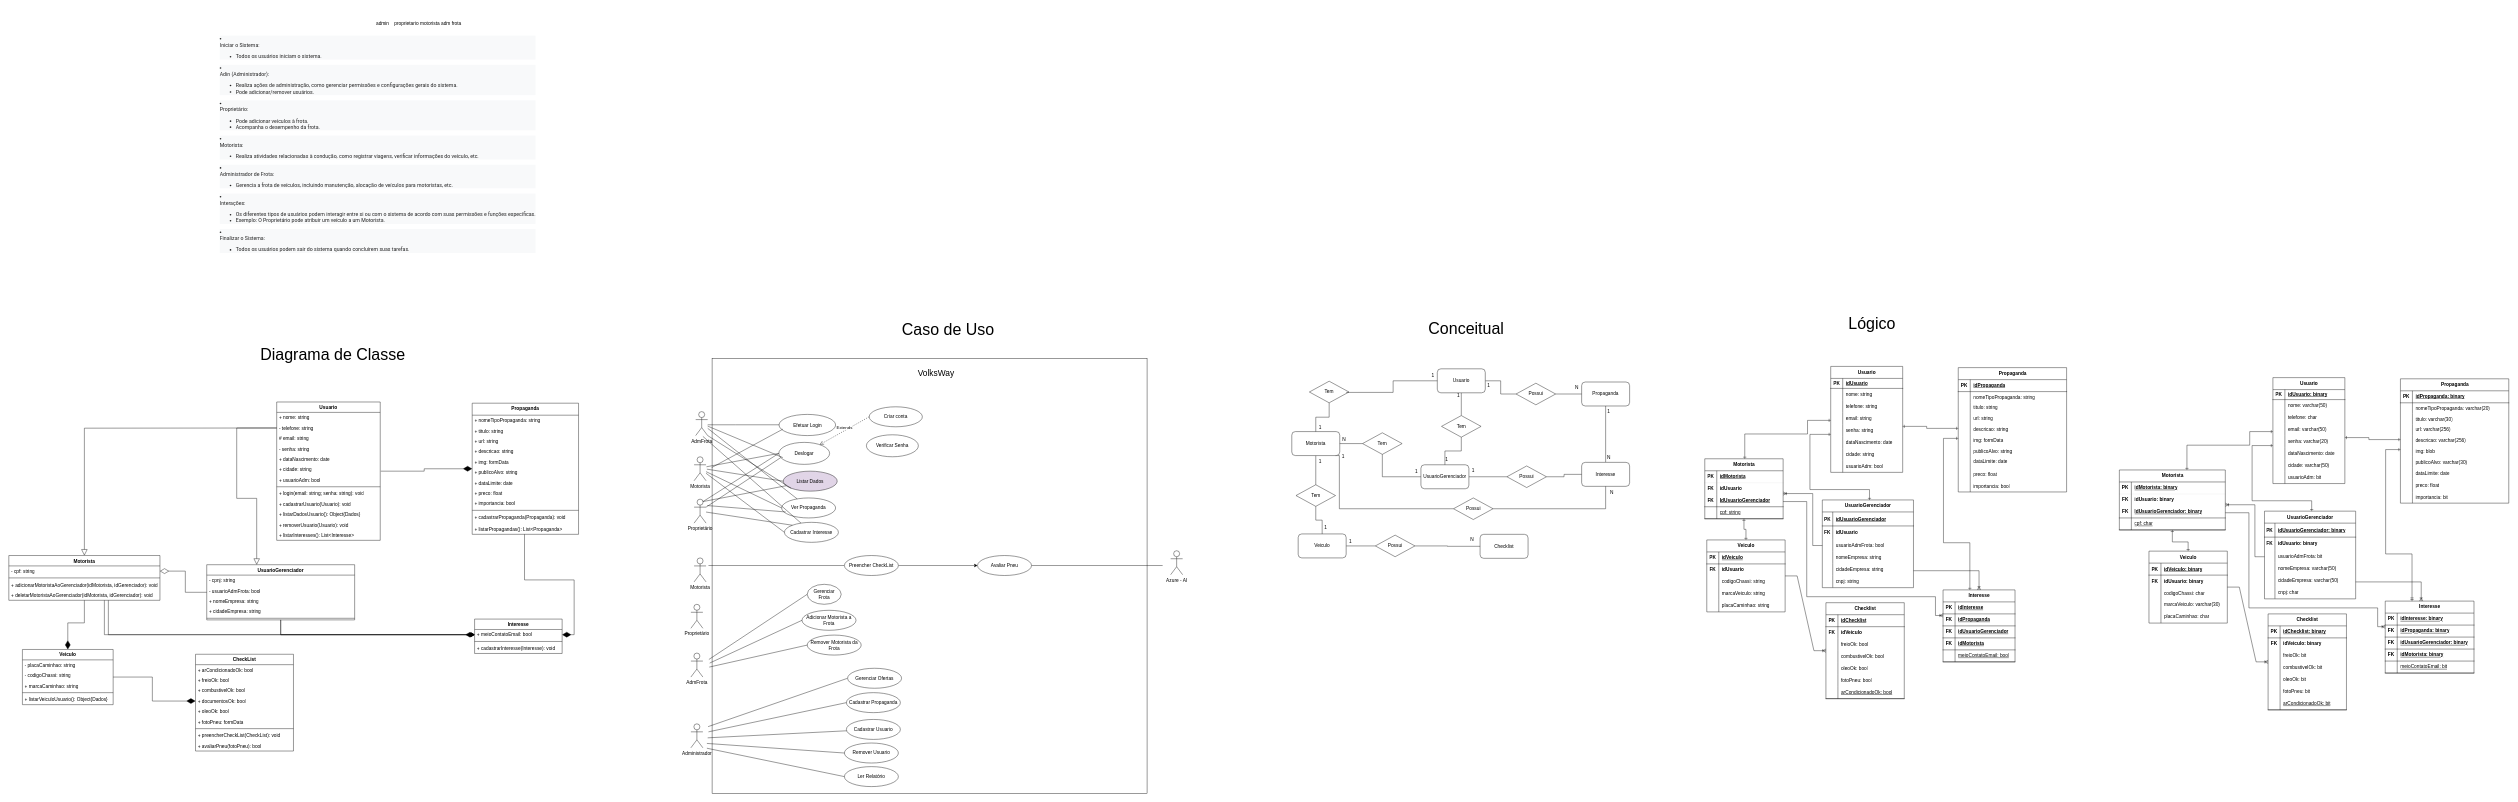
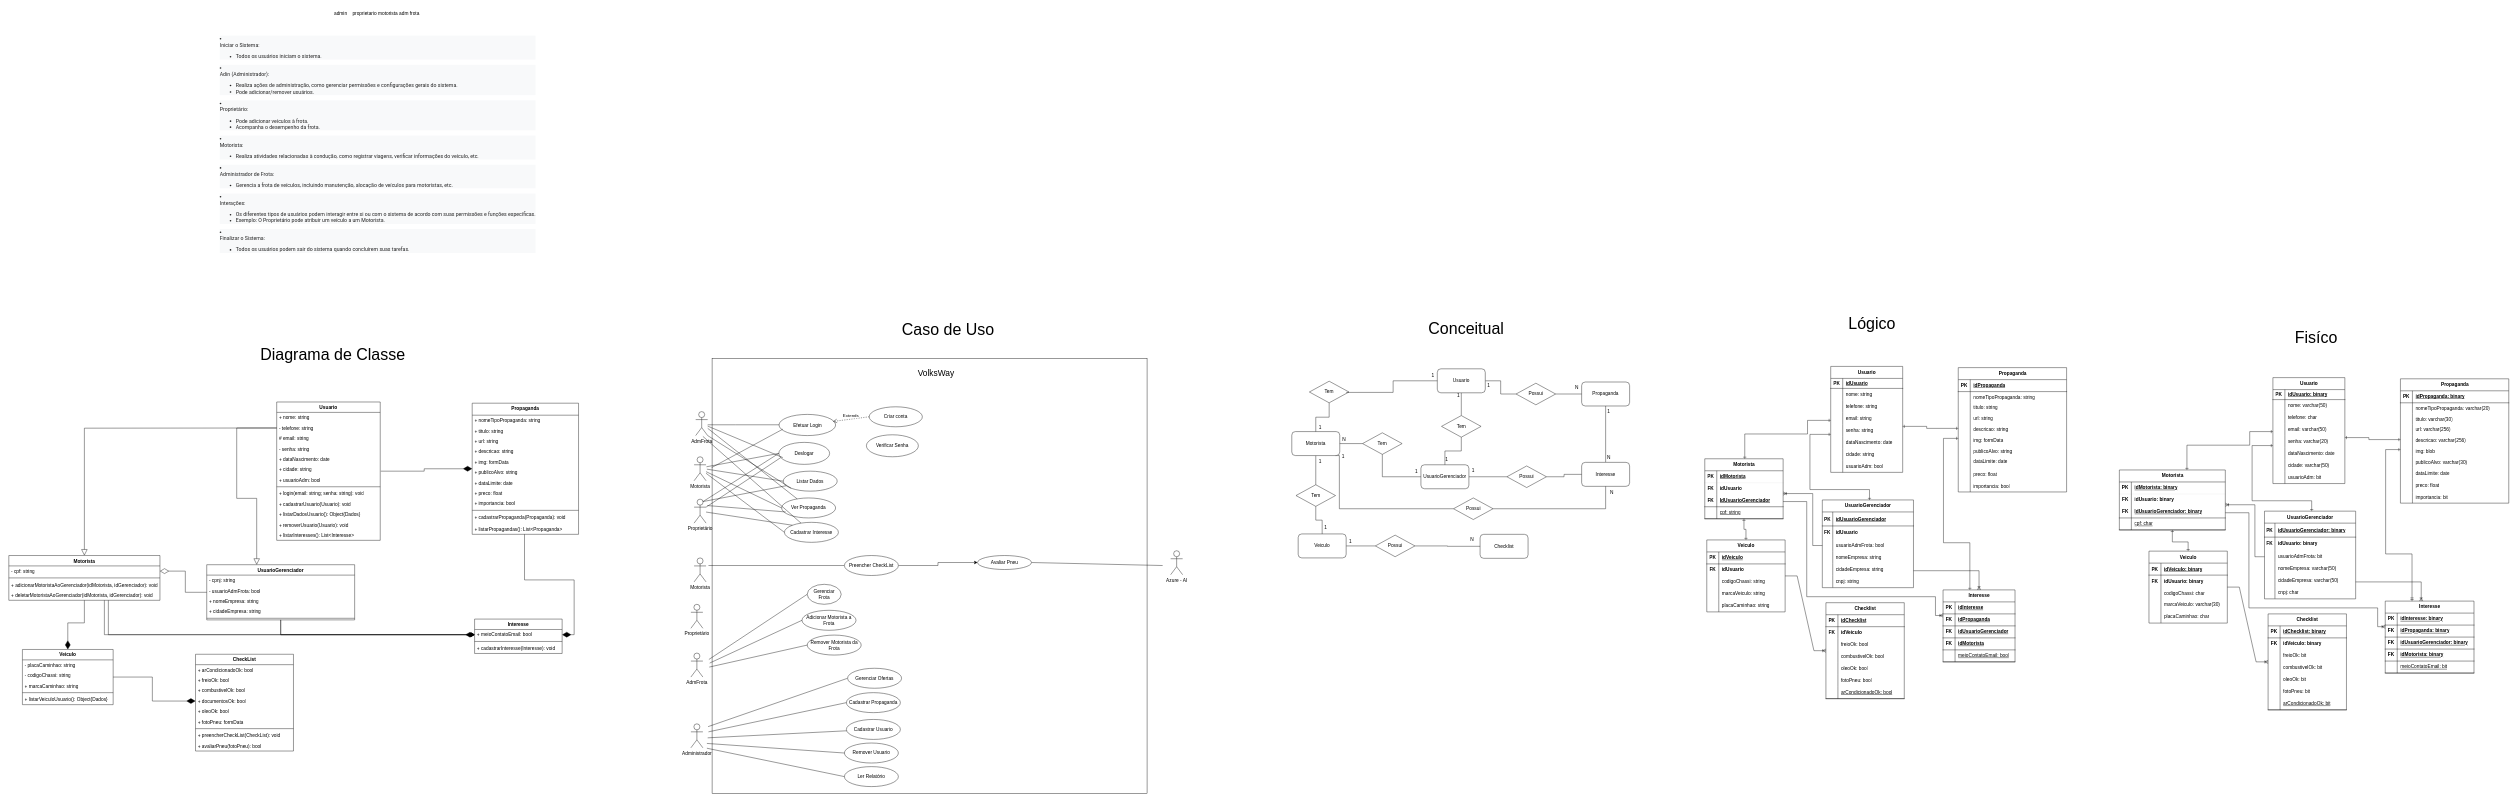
- <mxCell id="3" value="admin&amp;nbsp; &amp;nbsp; proprietario motorista adm frota" style="text;html=1;align=center;verticalAlign=middle;resizable=0;points=[];autosize=1;strokeColor=none;fillColor=none;" parent="1" vertex="1"><mxGeometry x="929" y="45" width="231" height="26" as="geometry" /></mxCell>
+ <mxCell id="3" value="admin&amp;nbsp; &amp;nbsp; proprietario motorista adm frota" style="text;html=1;align=center;verticalAlign=middle;resizable=0;points=[];autosize=1;strokeColor=none;fillColor=none;" parent="1" vertex="1"><mxGeometry x="824" y="20" width="231" height="26" as="geometry" /></mxCell>
+ <mxCell id="178" value="&lt;span style=&quot;font-size: 40px;&quot;&gt;Fisíco&lt;/span&gt;" style="text;html=1;strokeColor=none;fillColor=none;align=center;verticalAlign=middle;whiteSpace=wrap;rounded=0;" parent="1" vertex="1"><mxGeometry x="5657" y="827" width="269" height="30" as="geometry" /></mxCell>
- <mxCell id="90" value="Extends" style="html=1;verticalAlign=bottom;endArrow=open;dashed=1;endSize=8;rounded=0;exitX=0;exitY=0.5;exitDx=0;exitDy=0;" parent="1" source="78" target="102" edge="1"><mxGeometry relative="1" as="geometry"><mxPoint x="2164" y="1203.05" as="sourcePoint" /><mxPoint x="2084" y="1203.05" as="targetPoint" /></mxGeometry></mxCell>
+ <mxCell id="90" value="Extends" style="html=1;verticalAlign=bottom;endArrow=open;dashed=1;endSize=8;rounded=0;exitX=0;exitY=0.5;exitDx=0;exitDy=0;entryX=0.953;entryY=0.333;entryDx=0;entryDy=0;entryPerimeter=0;" parent="1" source="78" target="76" edge="1"><mxGeometry relative="1" as="geometry"><mxPoint x="2164" y="1203.05" as="sourcePoint" /><mxPoint x="2084" y="1203.05" as="targetPoint" /></mxGeometry></mxCell>
- <mxCell id="83" value="Listar Dados" style="ellipse;whiteSpace=wrap;html=1;fillColor=#e1d5e7;" parent="1" vertex="1"><mxGeometry x="1957" y="1178" width="135" height="50" as="geometry" /></mxCell>
+ <mxCell id="83" value="Listar Dados" style="ellipse;whiteSpace=wrap;html=1;" parent="1" vertex="1"><mxGeometry x="1957" y="1178" width="135" height="50" as="geometry" /></mxCell>
- <mxCell id="95" value="Avaliar Pneu" style="ellipse;whiteSpace=wrap;html=1;" parent="1" vertex="1"><mxGeometry x="2443" y="1389" width="135" height="50" as="geometry" /></mxCell>
+ <mxCell id="95" value="Avaliar Pneu" style="ellipse;whiteSpace=wrap;html=1;" parent="1" vertex="1"><mxGeometry x="2443" y="1389" width="135" height="35" as="geometry" /></mxCell>
